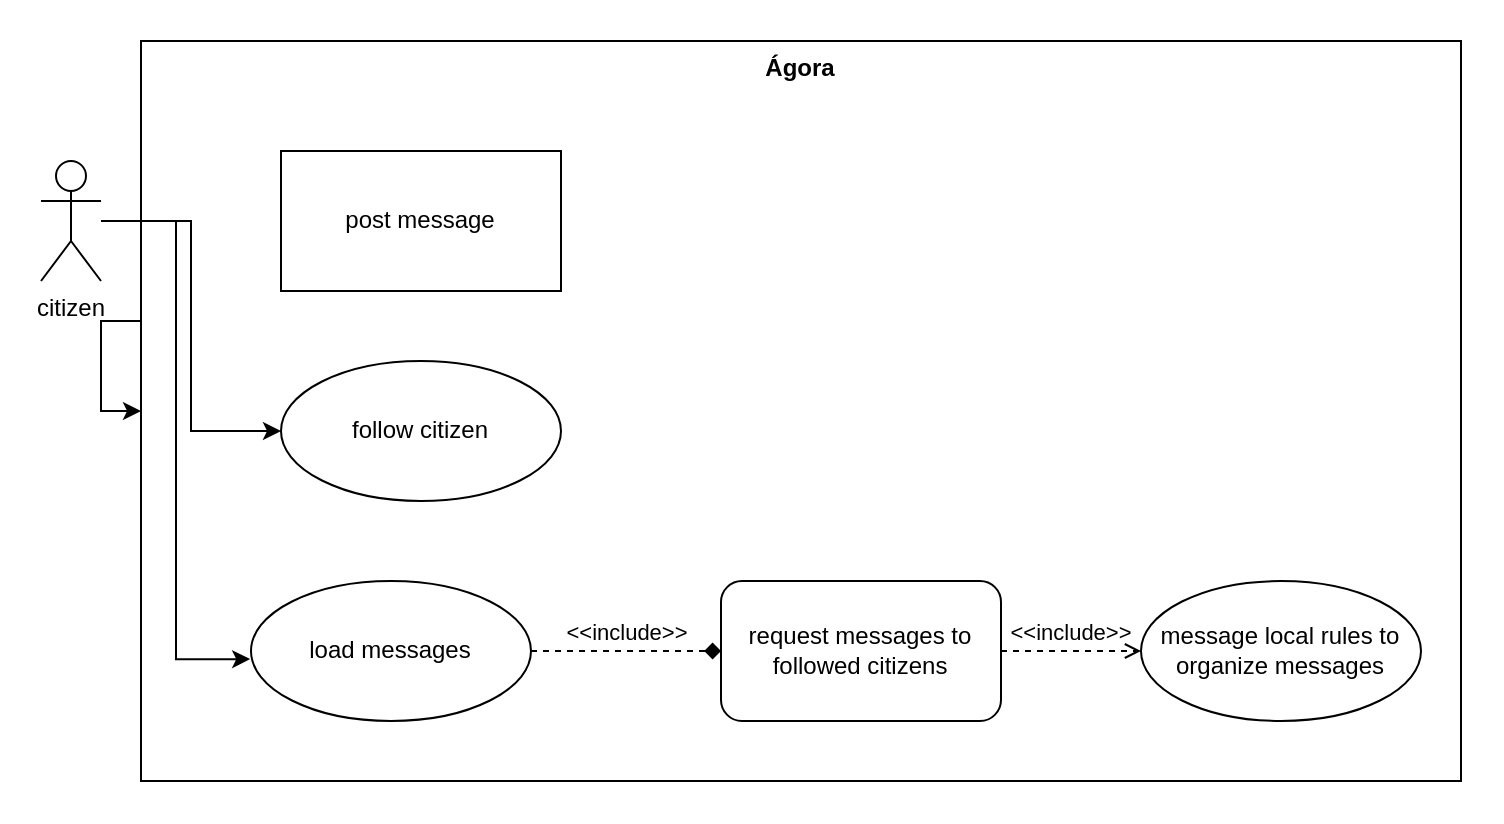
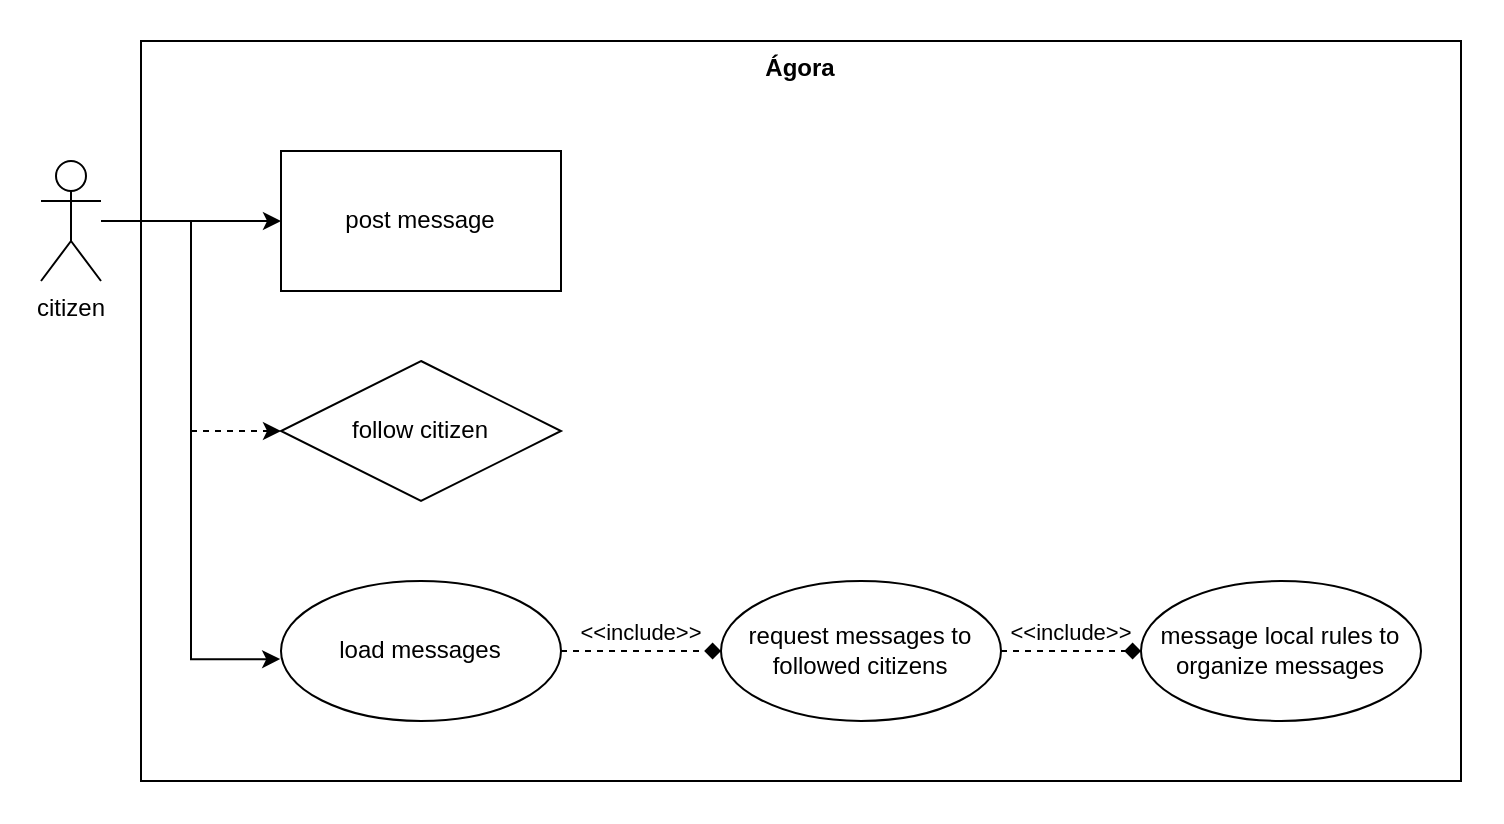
- <mxCell id="3" style="edgeStyle=orthogonalEdgeStyle;rounded=0;orthogonalLoop=1;jettySize=auto;html=1;" parent="1" source="6" target="2" edge="1"><mxGeometry relative="1" as="geometry" /></mxCell>
+ <mxCell id="3" style="edgeStyle=orthogonalEdgeStyle;rounded=0;orthogonalLoop=1;jettySize=auto;html=1;" parent="1" source="6" target="7" edge="1"><mxGeometry relative="1" as="geometry" /></mxCell>
- <mxCell id="4" style="edgeStyle=orthogonalEdgeStyle;rounded=0;orthogonalLoop=1;jettySize=auto;html=1;entryX=0;entryY=0.5;entryDx=0;entryDy=0;" parent="1" source="6" target="8" edge="1"><mxGeometry relative="1" as="geometry" /></mxCell>
+ <mxCell id="4" style="edgeStyle=orthogonalEdgeStyle;rounded=0;orthogonalLoop=1;jettySize=auto;html=1;entryX=0;entryY=0.5;entryDx=0;entryDy=0;dashed=1;" parent="1" source="6" target="8" edge="1"><mxGeometry relative="1" as="geometry" /></mxCell>
- <mxCell id="8" value="follow citizen" style="ellipse;whiteSpace=wrap;html=1;" parent="1" vertex="1"><mxGeometry x="140" y="180" width="140" height="70" as="geometry" /></mxCell>
+ <mxCell id="8" value="follow citizen" style="rhombus;whiteSpace=wrap;html=1;" parent="1" vertex="1"><mxGeometry x="140" y="180" width="140" height="70" as="geometry" /></mxCell>
- <mxCell id="9" value="load messages" style="ellipse;whiteSpace=wrap;html=1;" parent="1" vertex="1"><mxGeometry x="125" y="290" width="140" height="70" as="geometry" /></mxCell>
+ <mxCell id="9" value="load messages" style="ellipse;whiteSpace=wrap;html=1;" parent="1" vertex="1"><mxGeometry x="140" y="290" width="140" height="70" as="geometry" /></mxCell>
- <mxCell id="10" value="request messages to followed citizens" style="whiteSpace=wrap;html=1;rounded=1;" parent="1" vertex="1"><mxGeometry x="360" y="290" width="140" height="70" as="geometry" /></mxCell>
+ <mxCell id="10" value="request messages to followed citizens" style="ellipse;whiteSpace=wrap;html=1;" parent="1" vertex="1"><mxGeometry x="360" y="290" width="140" height="70" as="geometry" /></mxCell>
- <mxCell id="13" value="&amp;lt;&amp;lt;include&amp;gt;&amp;gt;" style="edgeStyle=none;html=1;endArrow=open;verticalAlign=bottom;dashed=1;labelBackgroundColor=none;rounded=0;exitX=1;exitY=0.5;exitDx=0;exitDy=0;entryX=0;entryY=0.5;entryDx=0;entryDy=0;" parent="1" source="10" target="12" edge="1"><mxGeometry width="160" relative="1" as="geometry"><mxPoint x="290" y="335" as="sourcePoint" /><mxPoint x="370" y="335" as="targetPoint" /></mxGeometry></mxCell>
+ <mxCell id="13" value="&amp;lt;&amp;lt;include&amp;gt;&amp;gt;" style="edgeStyle=none;html=1;endArrow=diamond;verticalAlign=bottom;dashed=1;labelBackgroundColor=none;rounded=0;exitX=1;exitY=0.5;exitDx=0;exitDy=0;entryX=0;entryY=0.5;entryDx=0;entryDy=0;" parent="1" source="10" target="12" edge="1"><mxGeometry width="160" relative="1" as="geometry"><mxPoint x="290" y="335" as="sourcePoint" /><mxPoint x="370" y="335" as="targetPoint" /></mxGeometry></mxCell>
